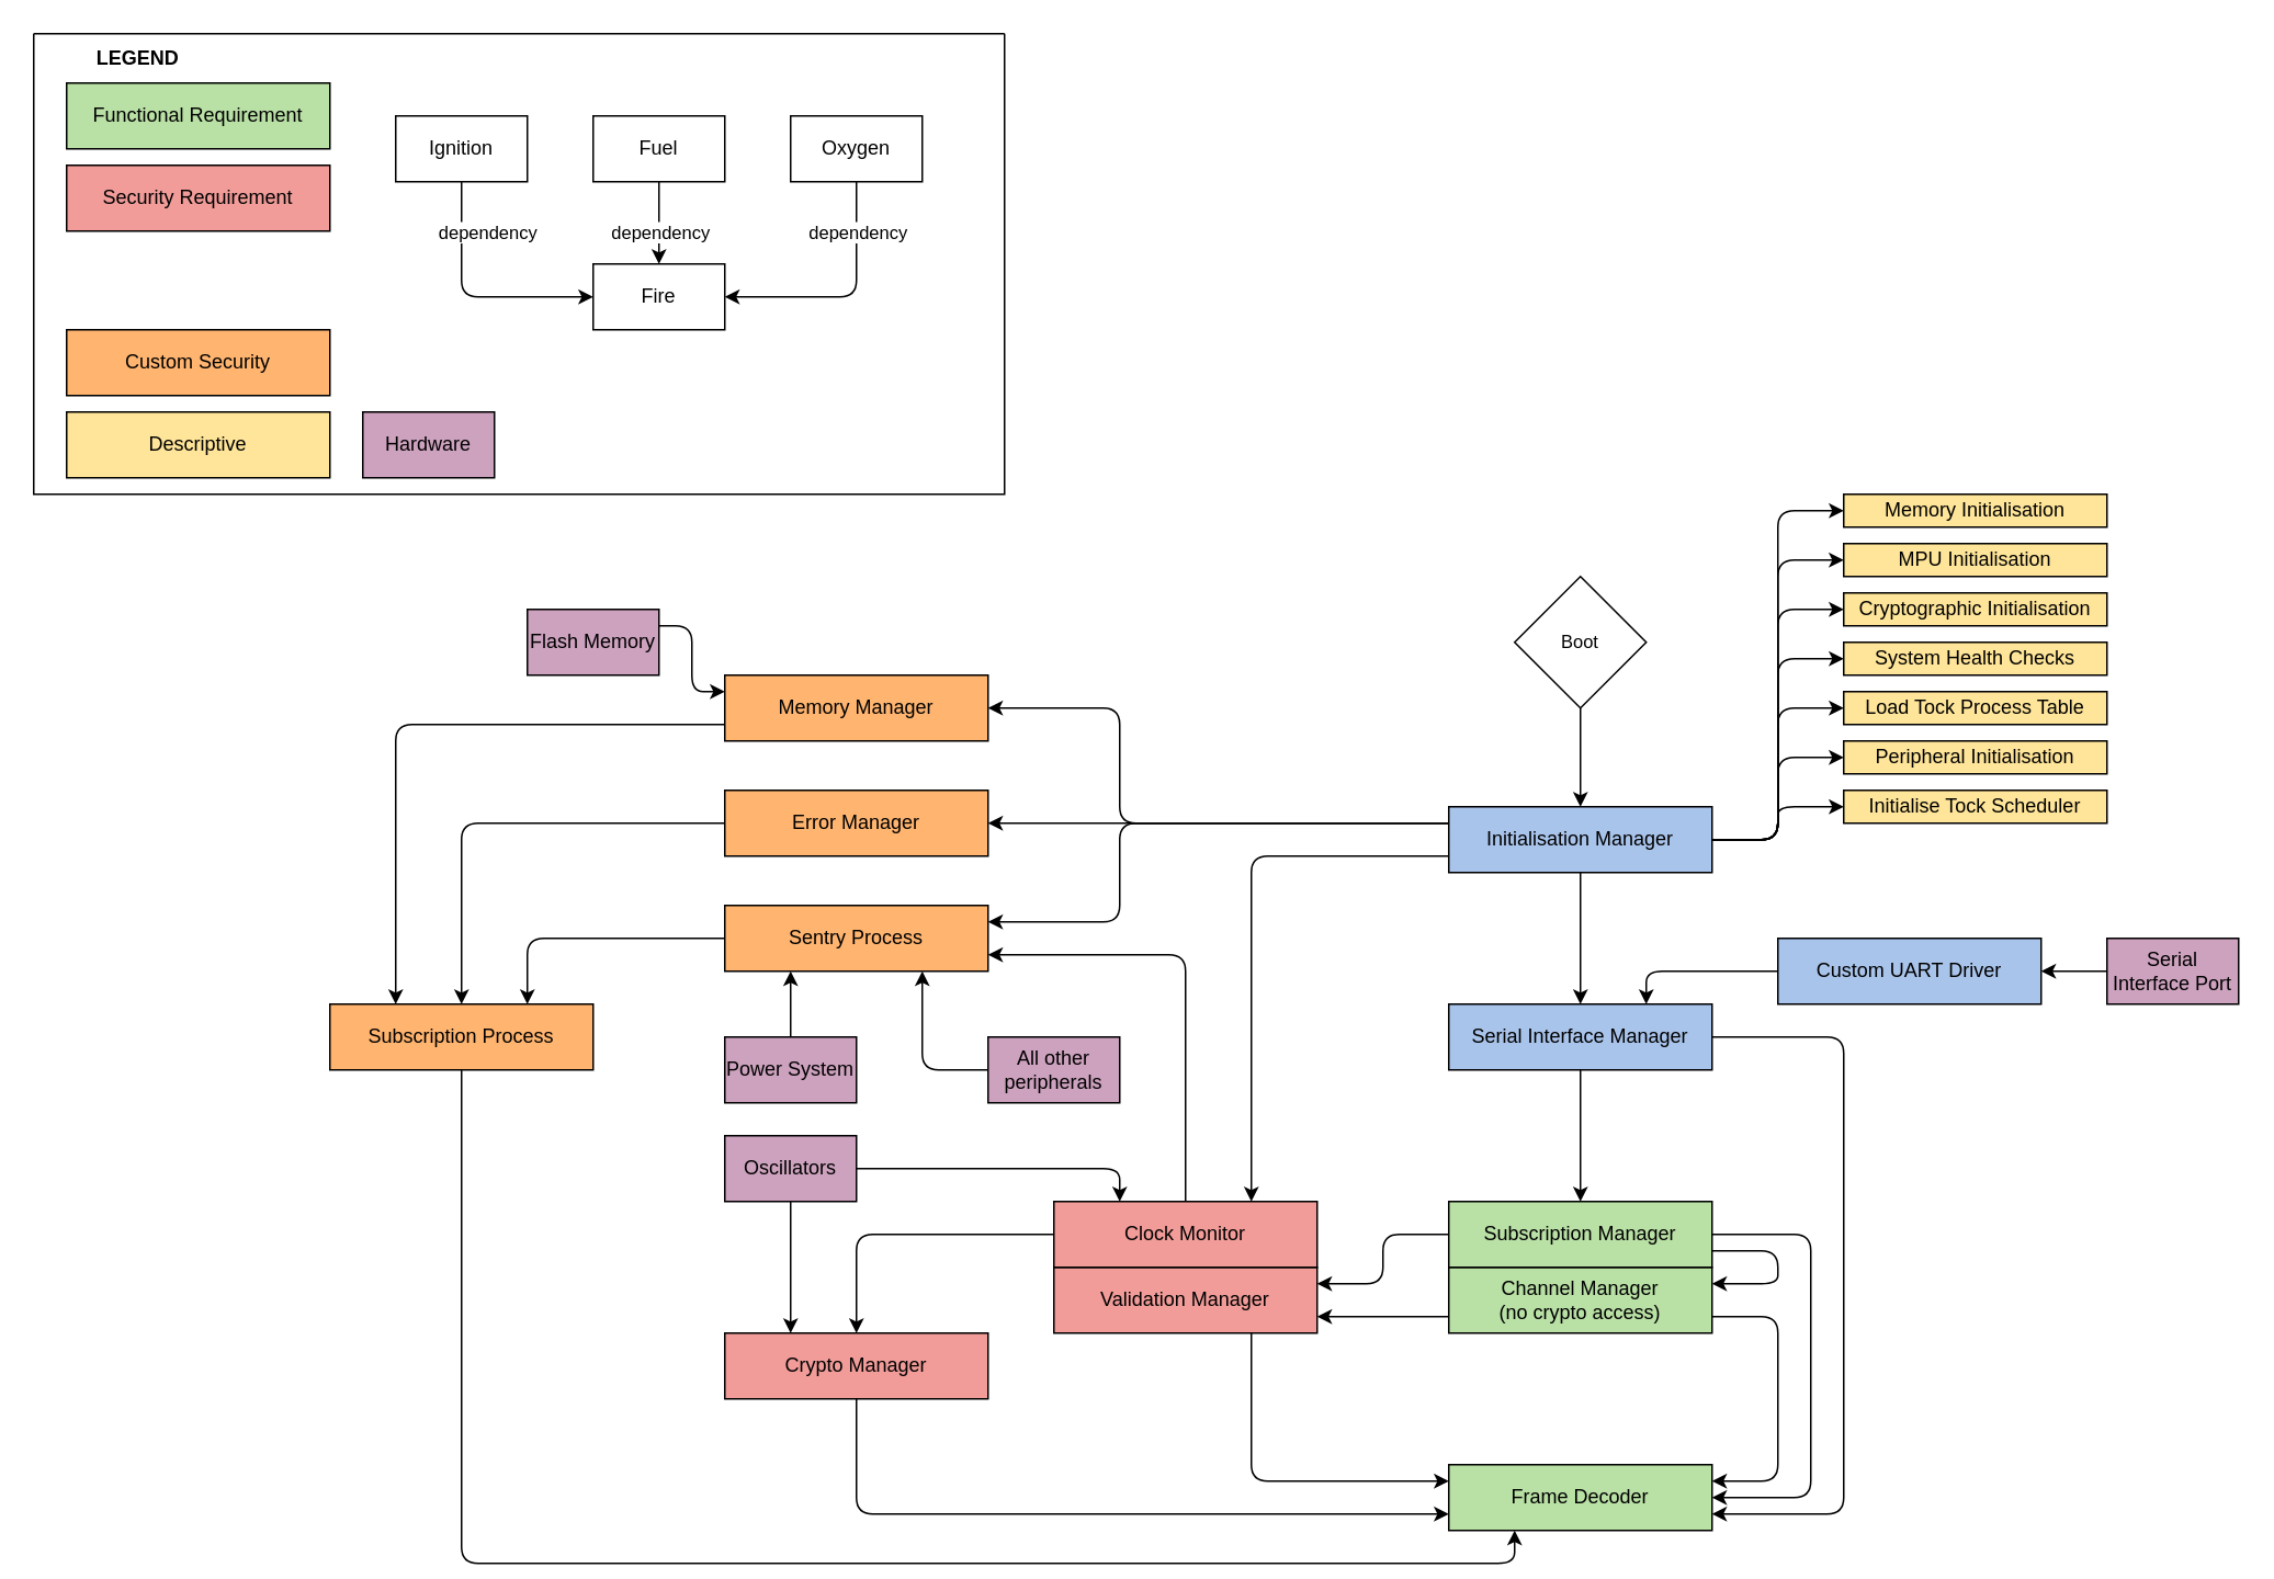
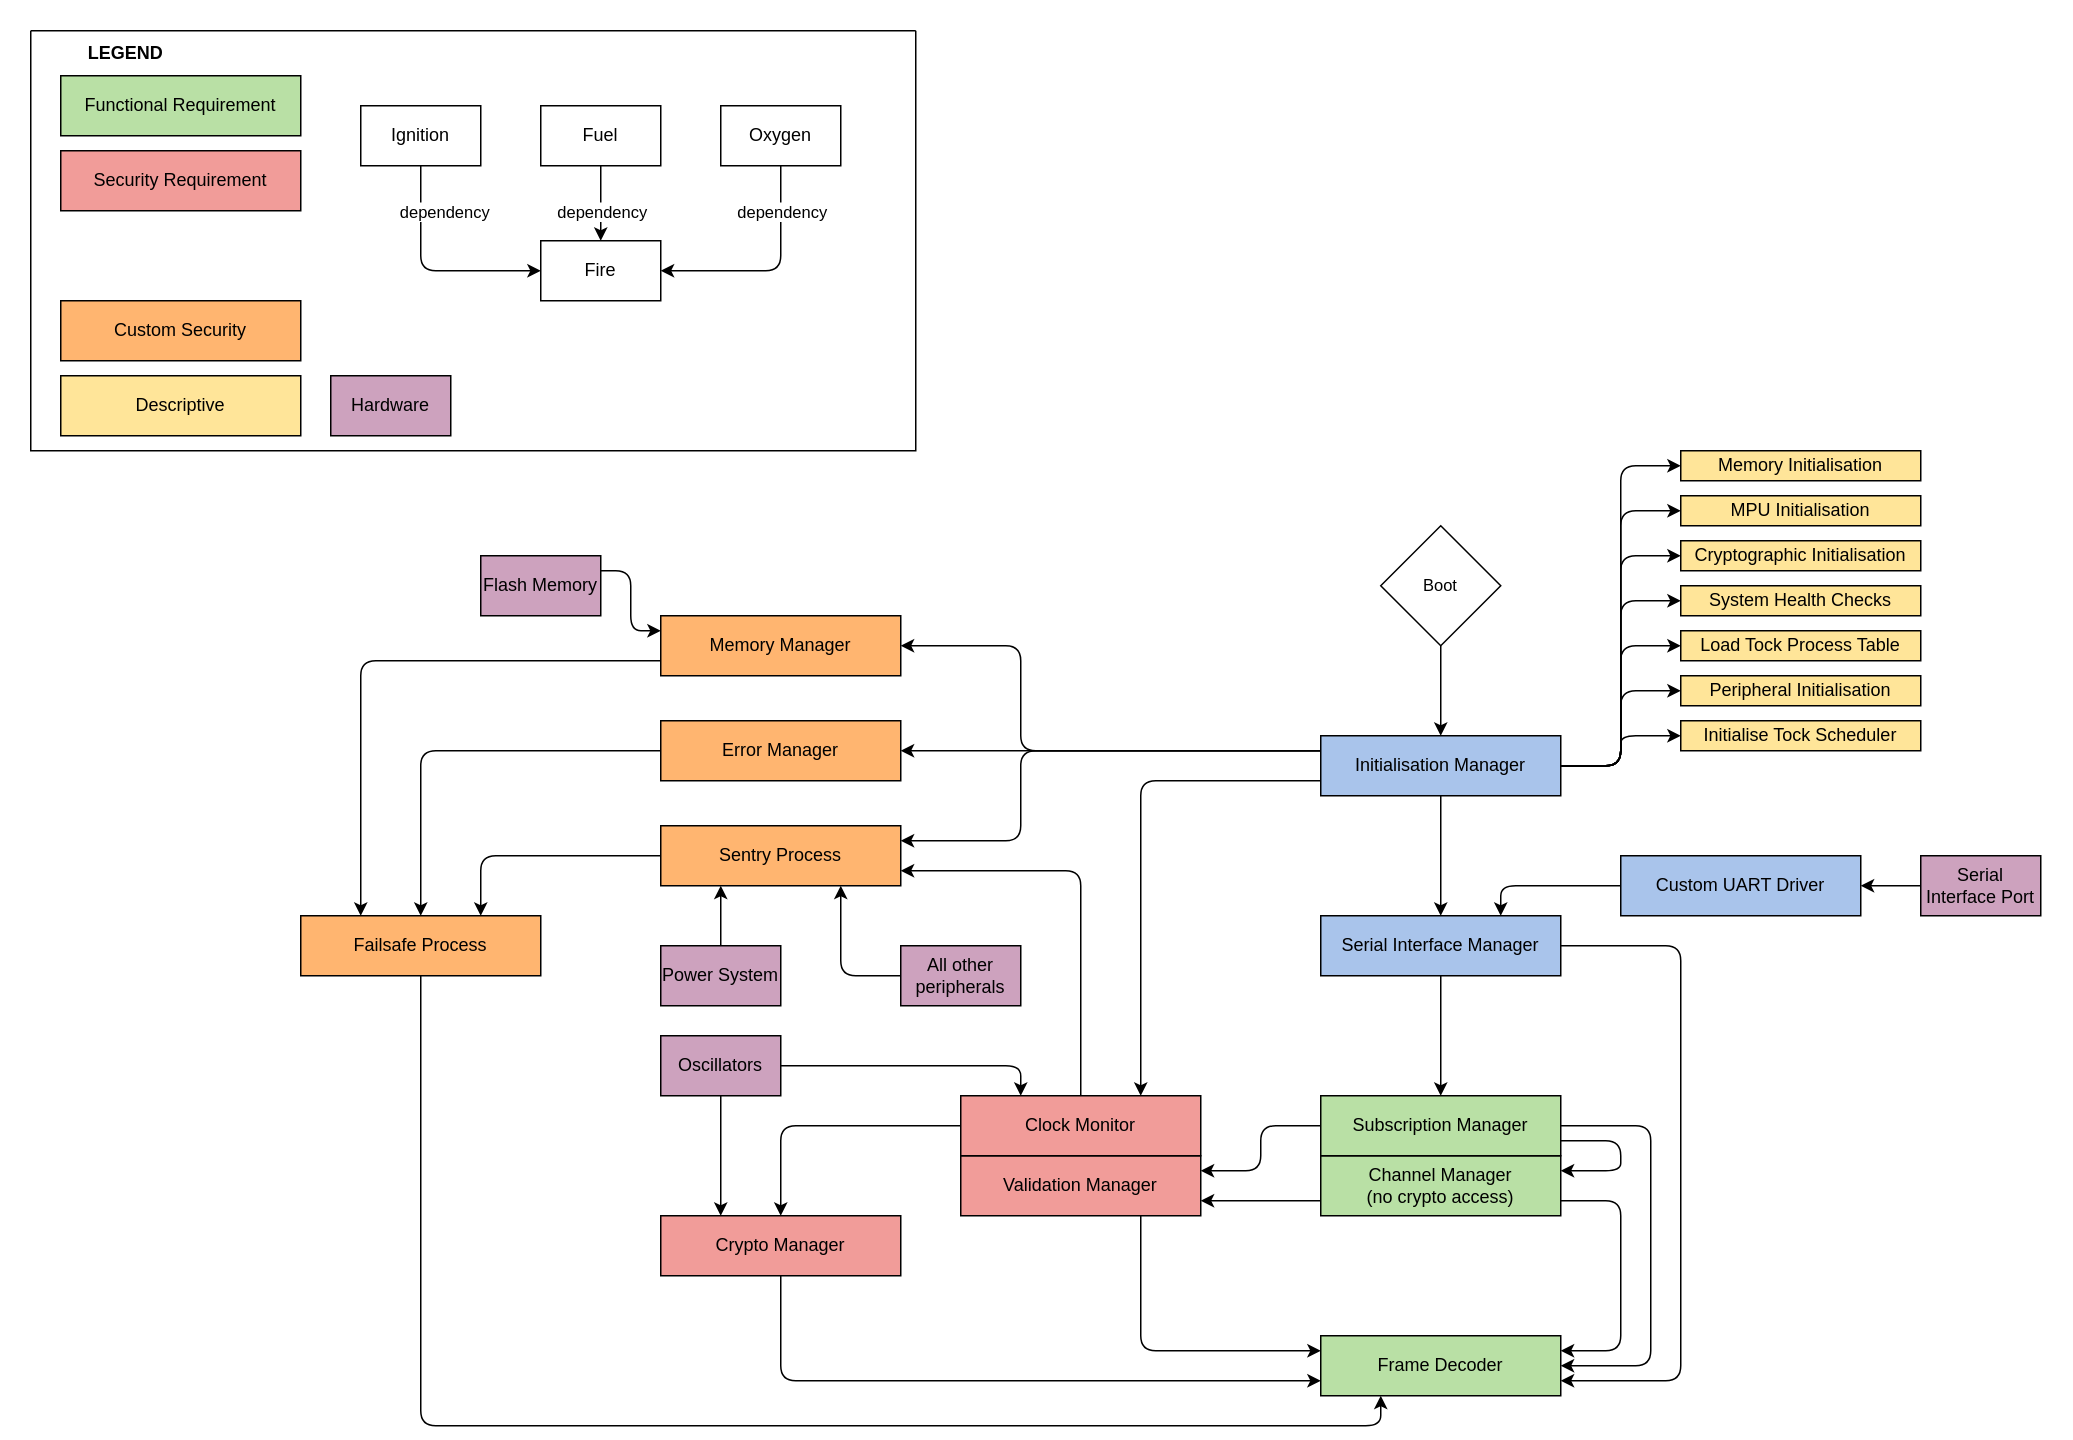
- <mxCell id="49" value="Subscription Process" style="rounded=0;whiteSpace=wrap;html=1;fillColor=#FFB570;" parent="1" vertex="1"><mxGeometry x="200" y="610" width="160" height="40" as="geometry" /></mxCell>
+ <mxCell id="49" value="Failsafe Process" style="rounded=0;whiteSpace=wrap;html=1;fillColor=#FFB570;" parent="1" vertex="1"><mxGeometry x="200" y="610" width="160" height="40" as="geometry" /></mxCell>
